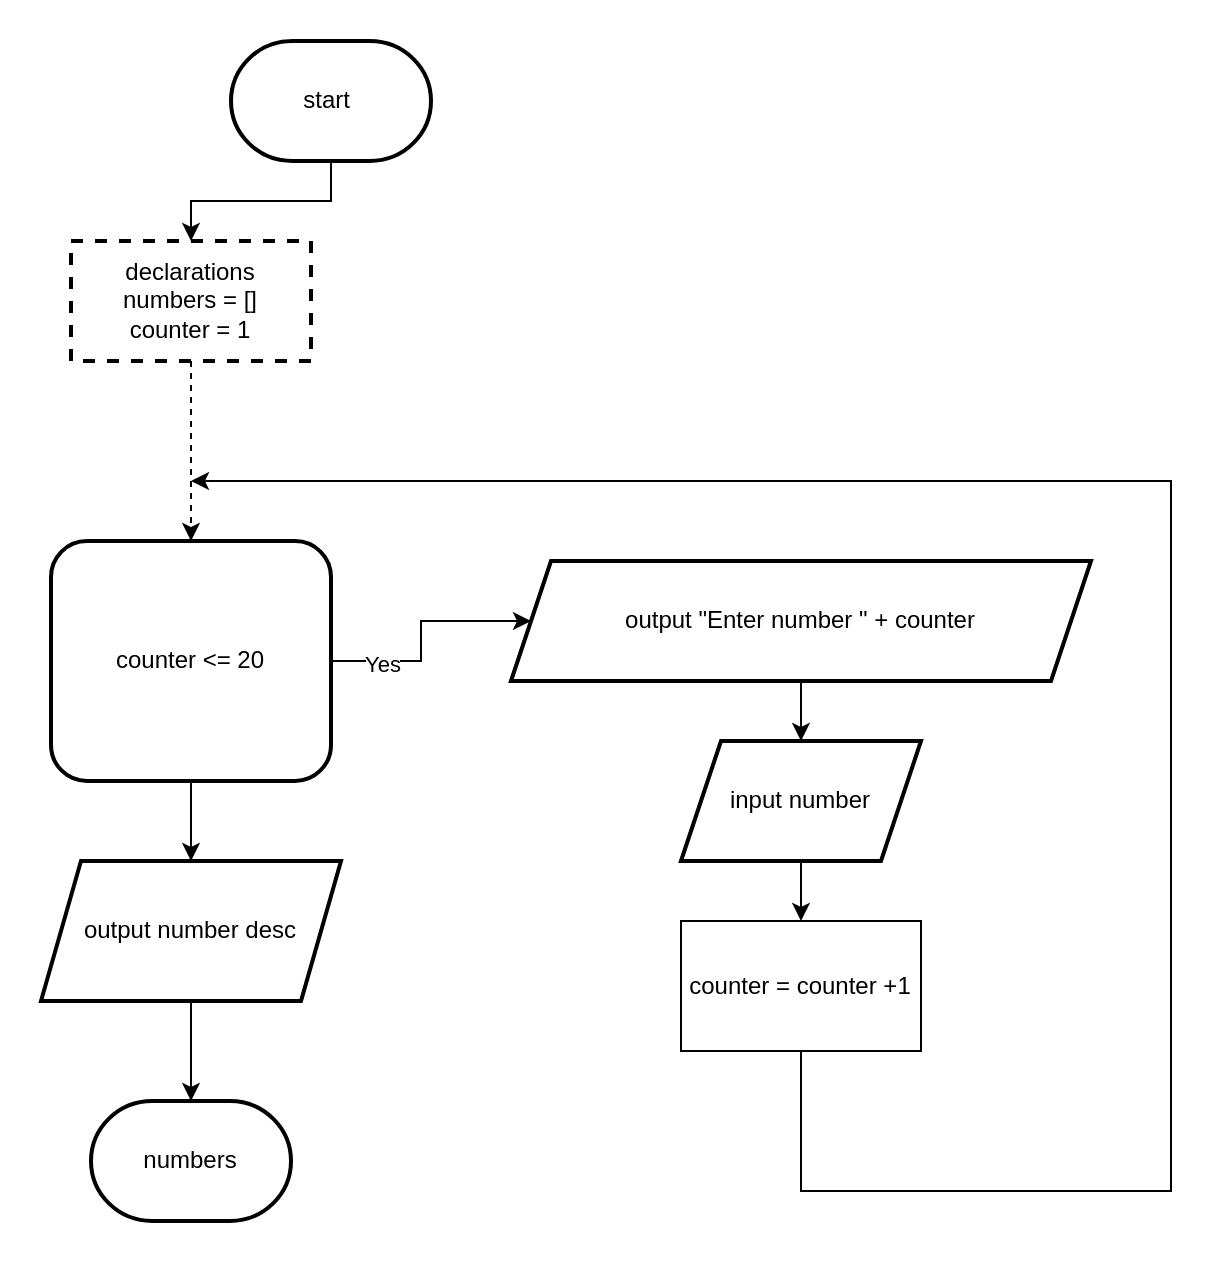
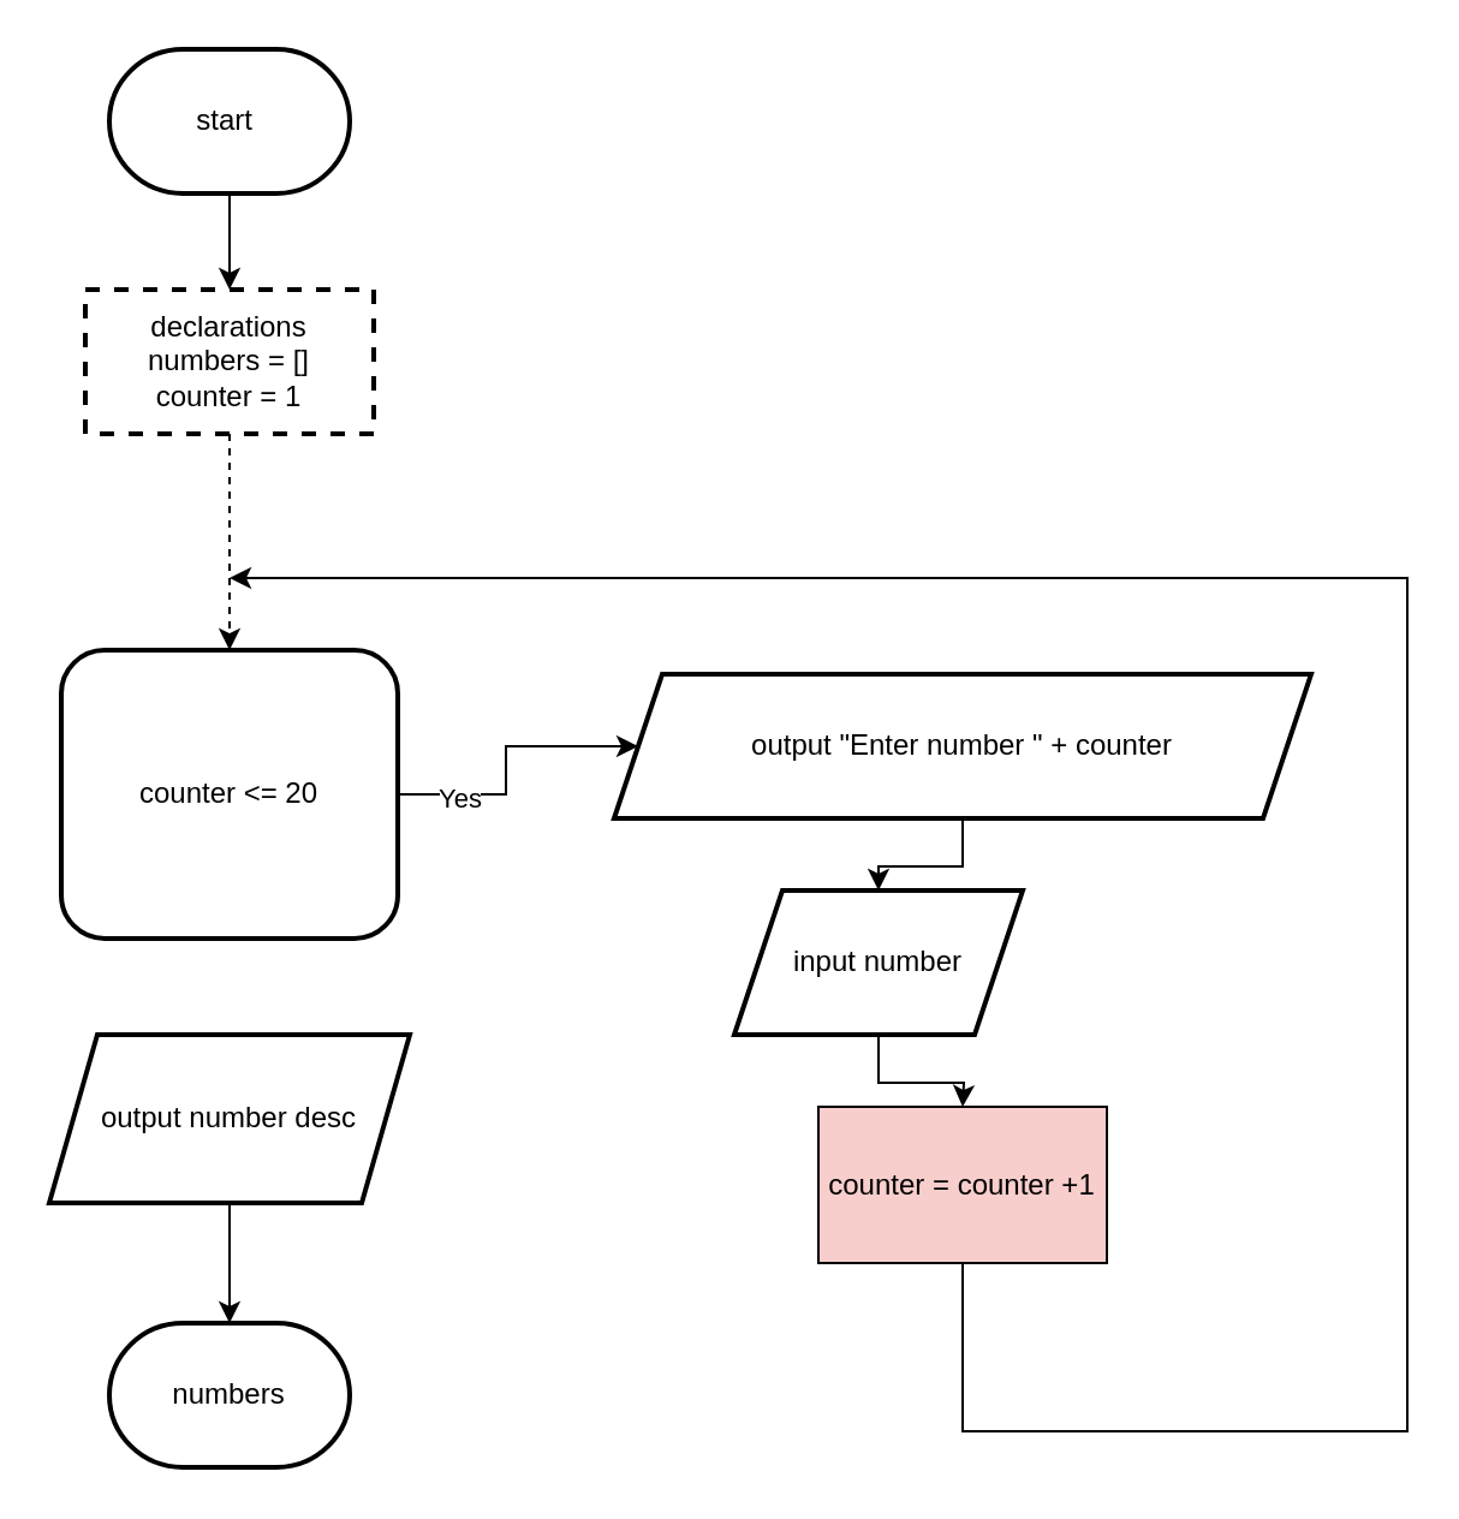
- <mxCell id="3" value="start&amp;nbsp;" style="strokeWidth=2;html=1;shape=mxgraph.flowchart.terminator;whiteSpace=wrap;" vertex="1" parent="1"><mxGeometry x="115" y="20" width="100" height="60" as="geometry" /></mxCell>
+ <mxCell id="3" value="start&amp;nbsp;" style="strokeWidth=2;html=1;shape=mxgraph.flowchart.terminator;whiteSpace=wrap;" vertex="1" parent="1"><mxGeometry x="45" y="20" width="100" height="60" as="geometry" /></mxCell>
- <mxCell id="13" value="input number" style="shape=parallelogram;perimeter=parallelogramPerimeter;whiteSpace=wrap;html=1;fixedSize=1;strokeWidth=2;" vertex="1" parent="1"><mxGeometry x="340" y="370" width="120" height="60" as="geometry" /></mxCell>
+ <mxCell id="13" value="input number" style="shape=parallelogram;perimeter=parallelogramPerimeter;whiteSpace=wrap;html=1;fixedSize=1;strokeWidth=2;" vertex="1" parent="1"><mxGeometry x="305" y="370" width="120" height="60" as="geometry" /></mxCell>
- <mxCell id="8" value="" style="edgeStyle=orthogonalEdgeStyle;rounded=0;orthogonalLoop=1;jettySize=auto;html=1;" edge="1" parent="1" source="9" target="17"><mxGeometry relative="1" as="geometry" /></mxCell>
- <mxCell id="15" value="counter = counter +1" style="whiteSpace=wrap;html=1;" vertex="1" parent="1"><mxGeometry x="340" y="460" width="120" height="65" as="geometry" /></mxCell>
+ <mxCell id="15" value="counter = counter +1" style="whiteSpace=wrap;html=1;fillColor=#f8cecc;" vertex="1" parent="1"><mxGeometry x="340" y="460" width="120" height="65" as="geometry" /></mxCell>
